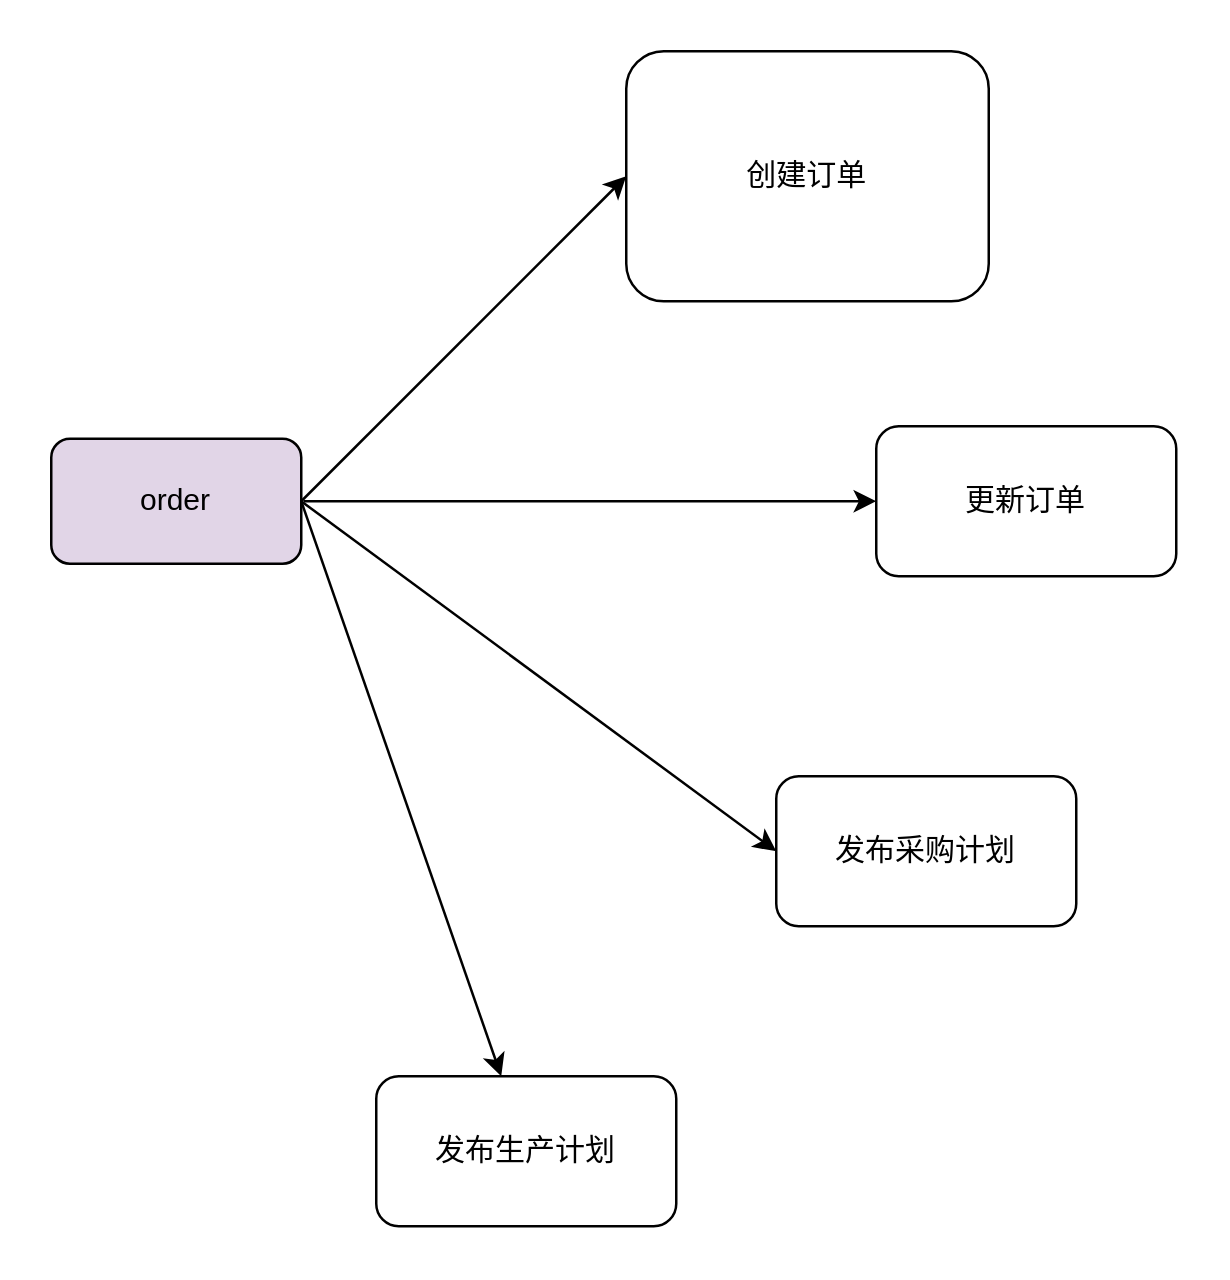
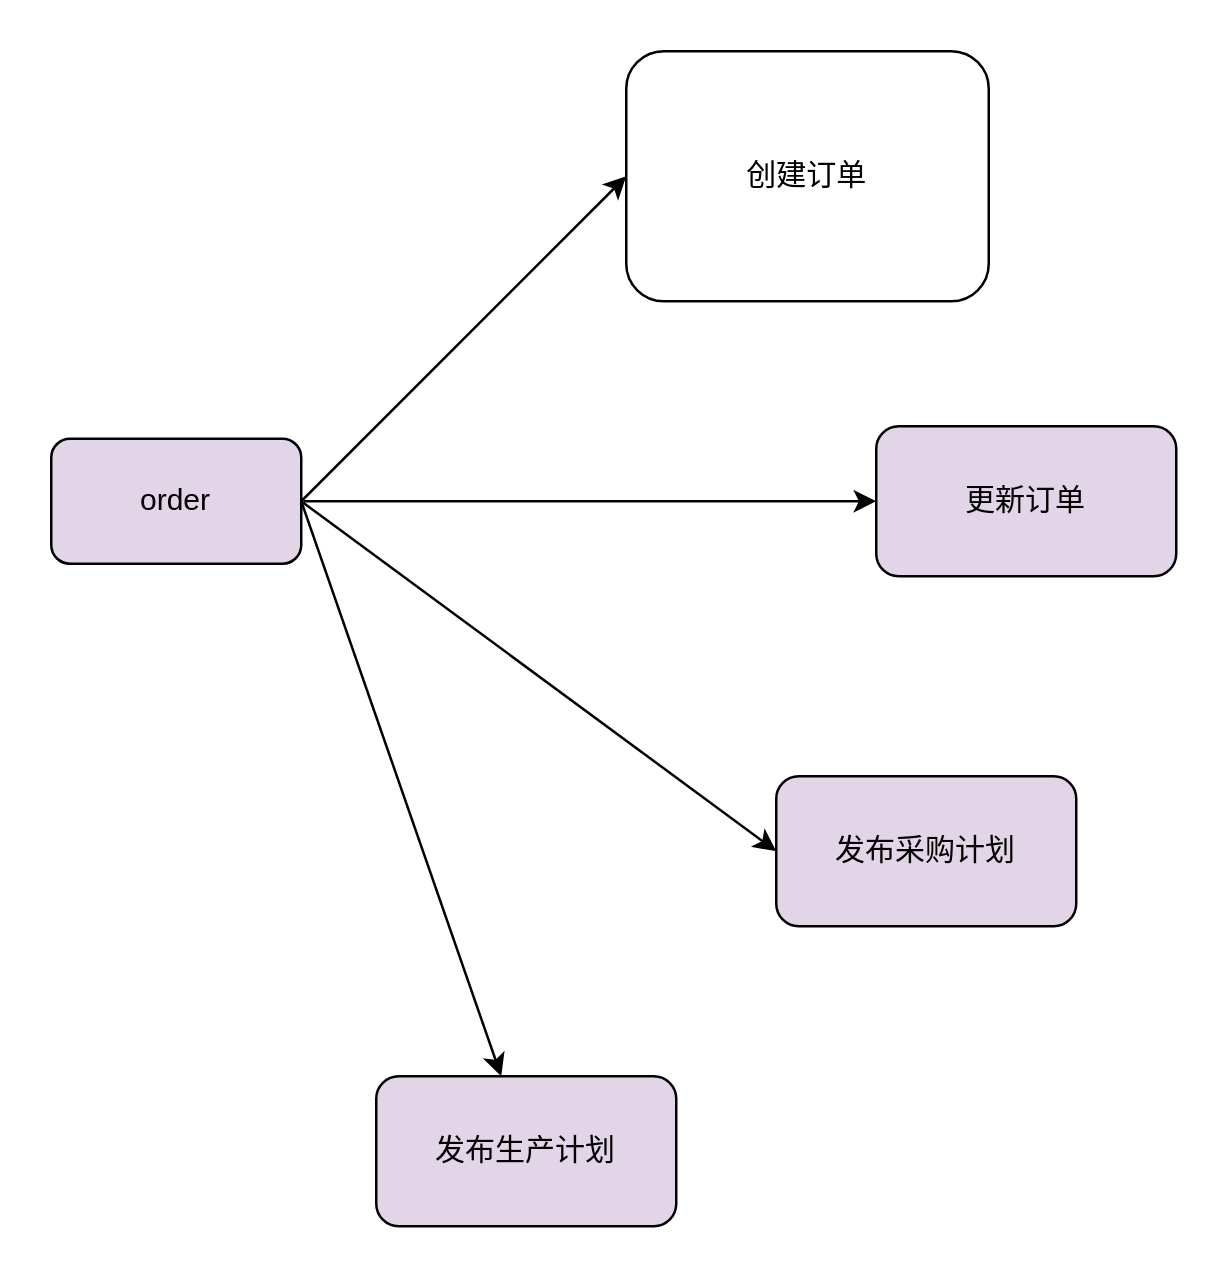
- <mxCell id="8" value="更新订单" style="rounded=1;whiteSpace=wrap;html=1;" vertex="1" parent="1"><mxGeometry x="350" y="170" width="120" height="60" as="geometry" /></mxCell>
+ <mxCell id="8" value="更新订单" style="rounded=1;whiteSpace=wrap;html=1;fillColor=#e1d5e7;" vertex="1" parent="1"><mxGeometry x="350" y="170" width="120" height="60" as="geometry" /></mxCell>
- <mxCell id="9" value="发布采购计划" style="rounded=1;whiteSpace=wrap;html=1;" vertex="1" parent="1"><mxGeometry x="310" y="310" width="120" height="60" as="geometry" /></mxCell>
+ <mxCell id="9" value="发布采购计划" style="rounded=1;whiteSpace=wrap;html=1;fillColor=#e1d5e7;" vertex="1" parent="1"><mxGeometry x="310" y="310" width="120" height="60" as="geometry" /></mxCell>
- <mxCell id="10" value="发布生产计划" style="rounded=1;whiteSpace=wrap;html=1;" vertex="1" parent="1"><mxGeometry x="150" y="430" width="120" height="60" as="geometry" /></mxCell>
+ <mxCell id="10" value="发布生产计划" style="rounded=1;whiteSpace=wrap;html=1;fillColor=#e1d5e7;" vertex="1" parent="1"><mxGeometry x="150" y="430" width="120" height="60" as="geometry" /></mxCell>
